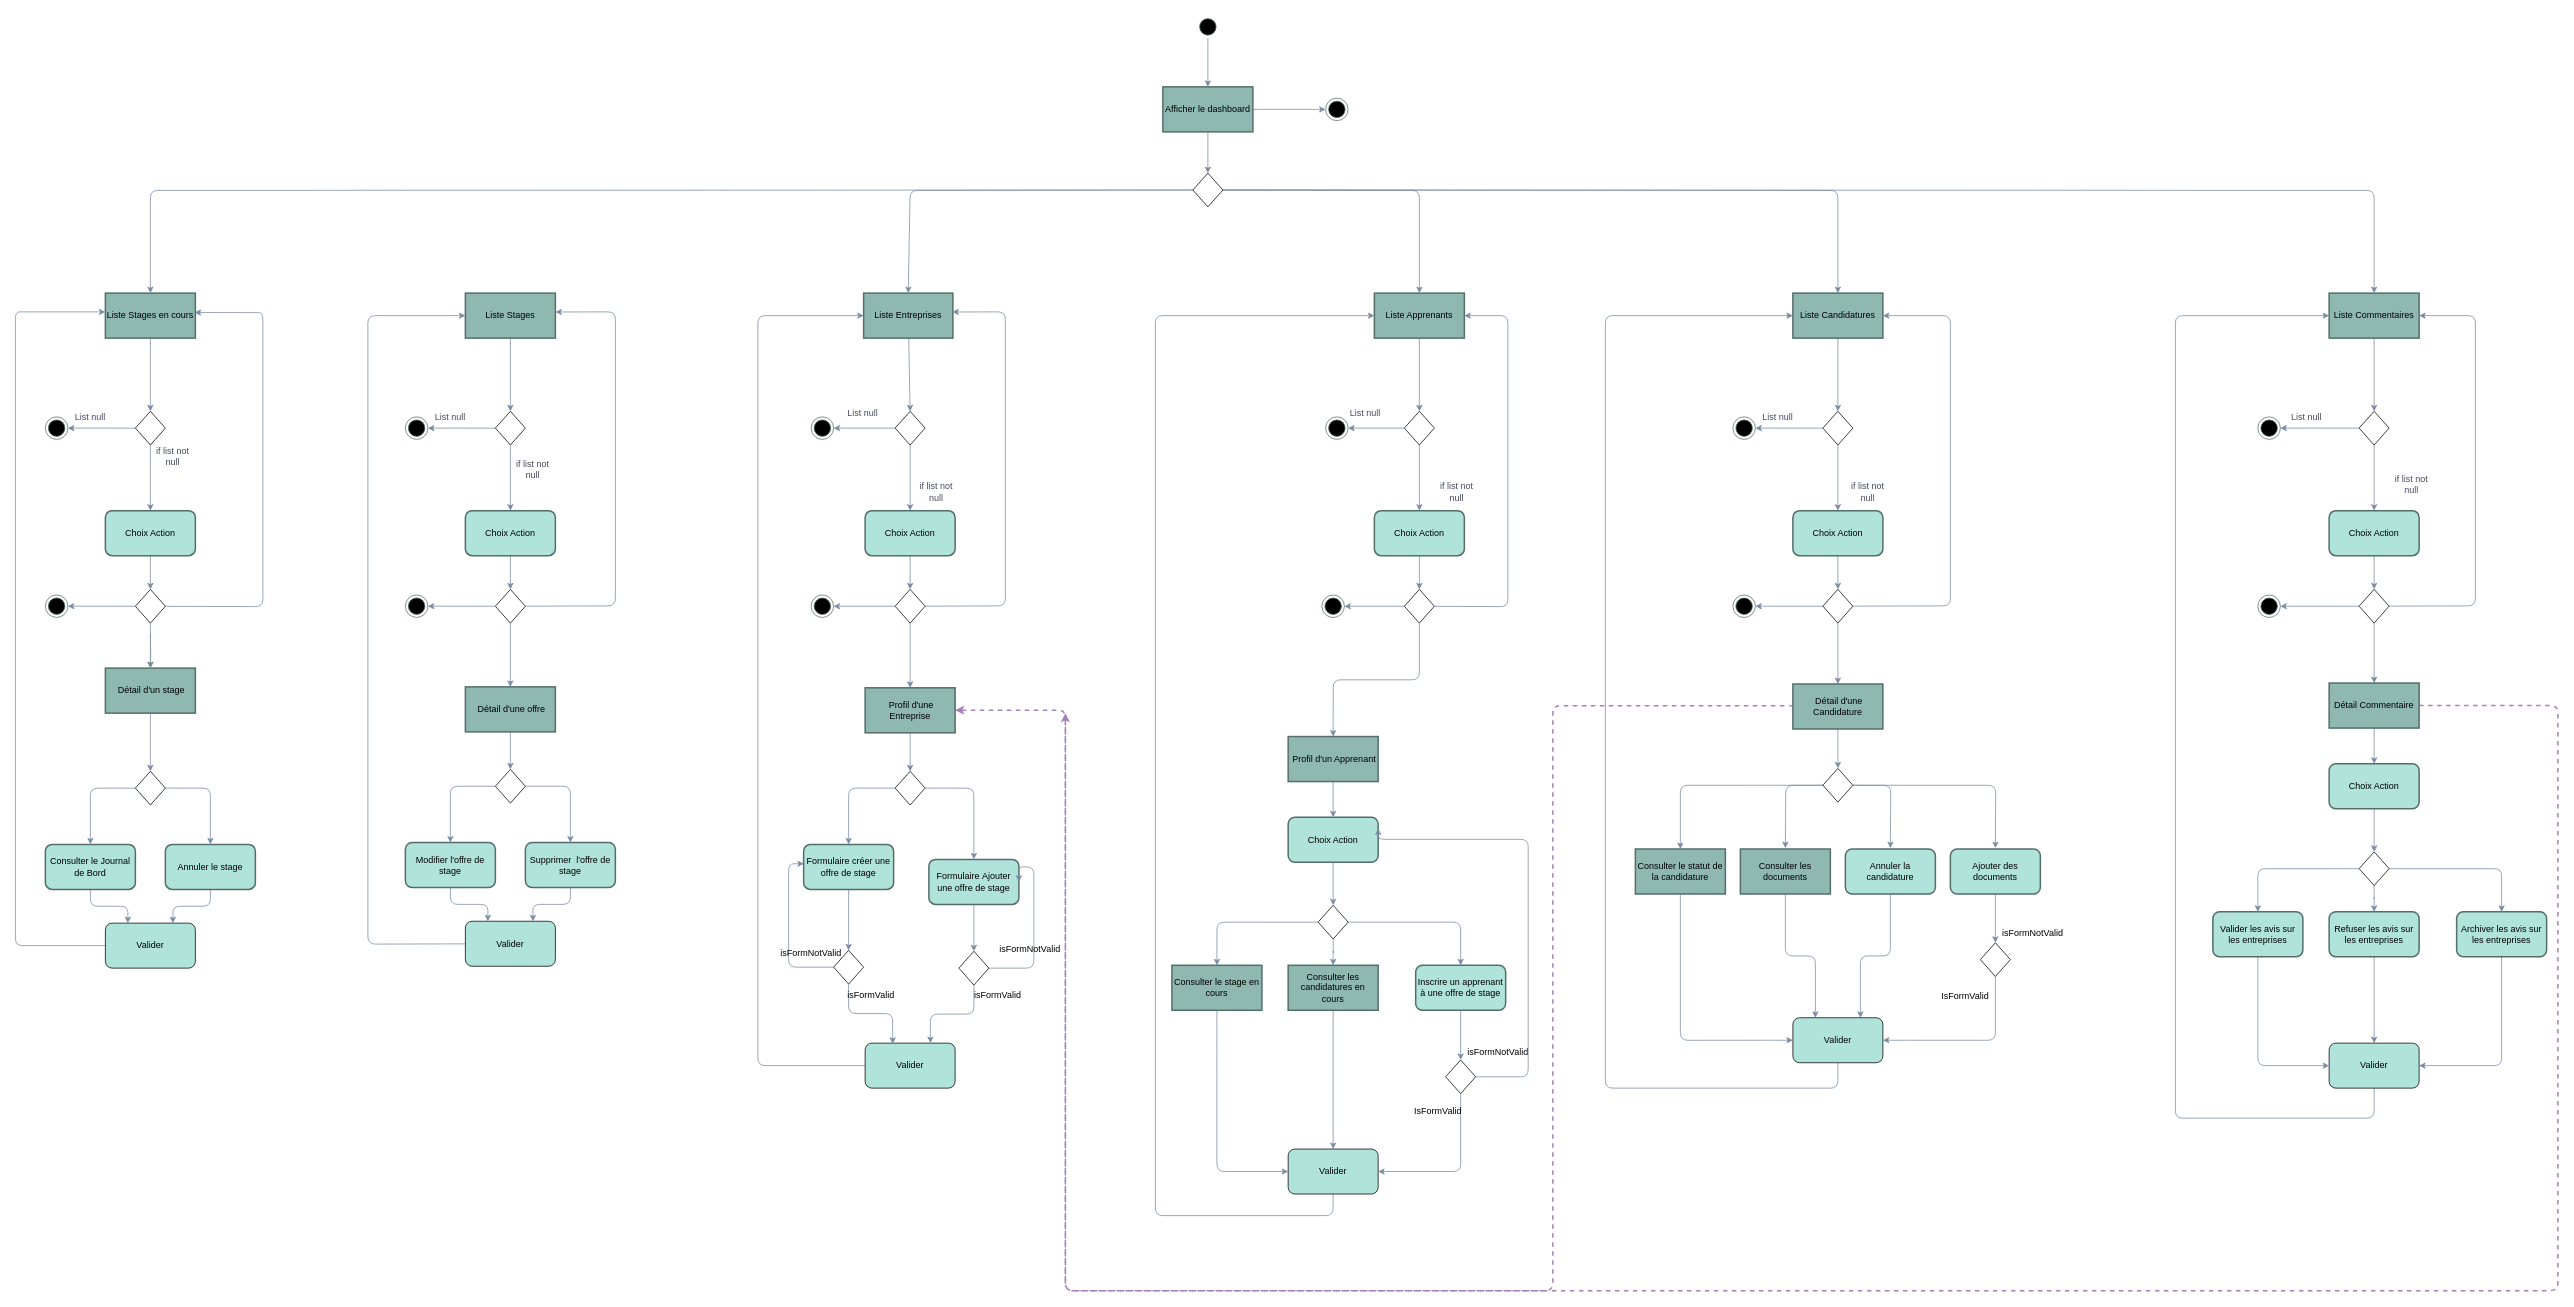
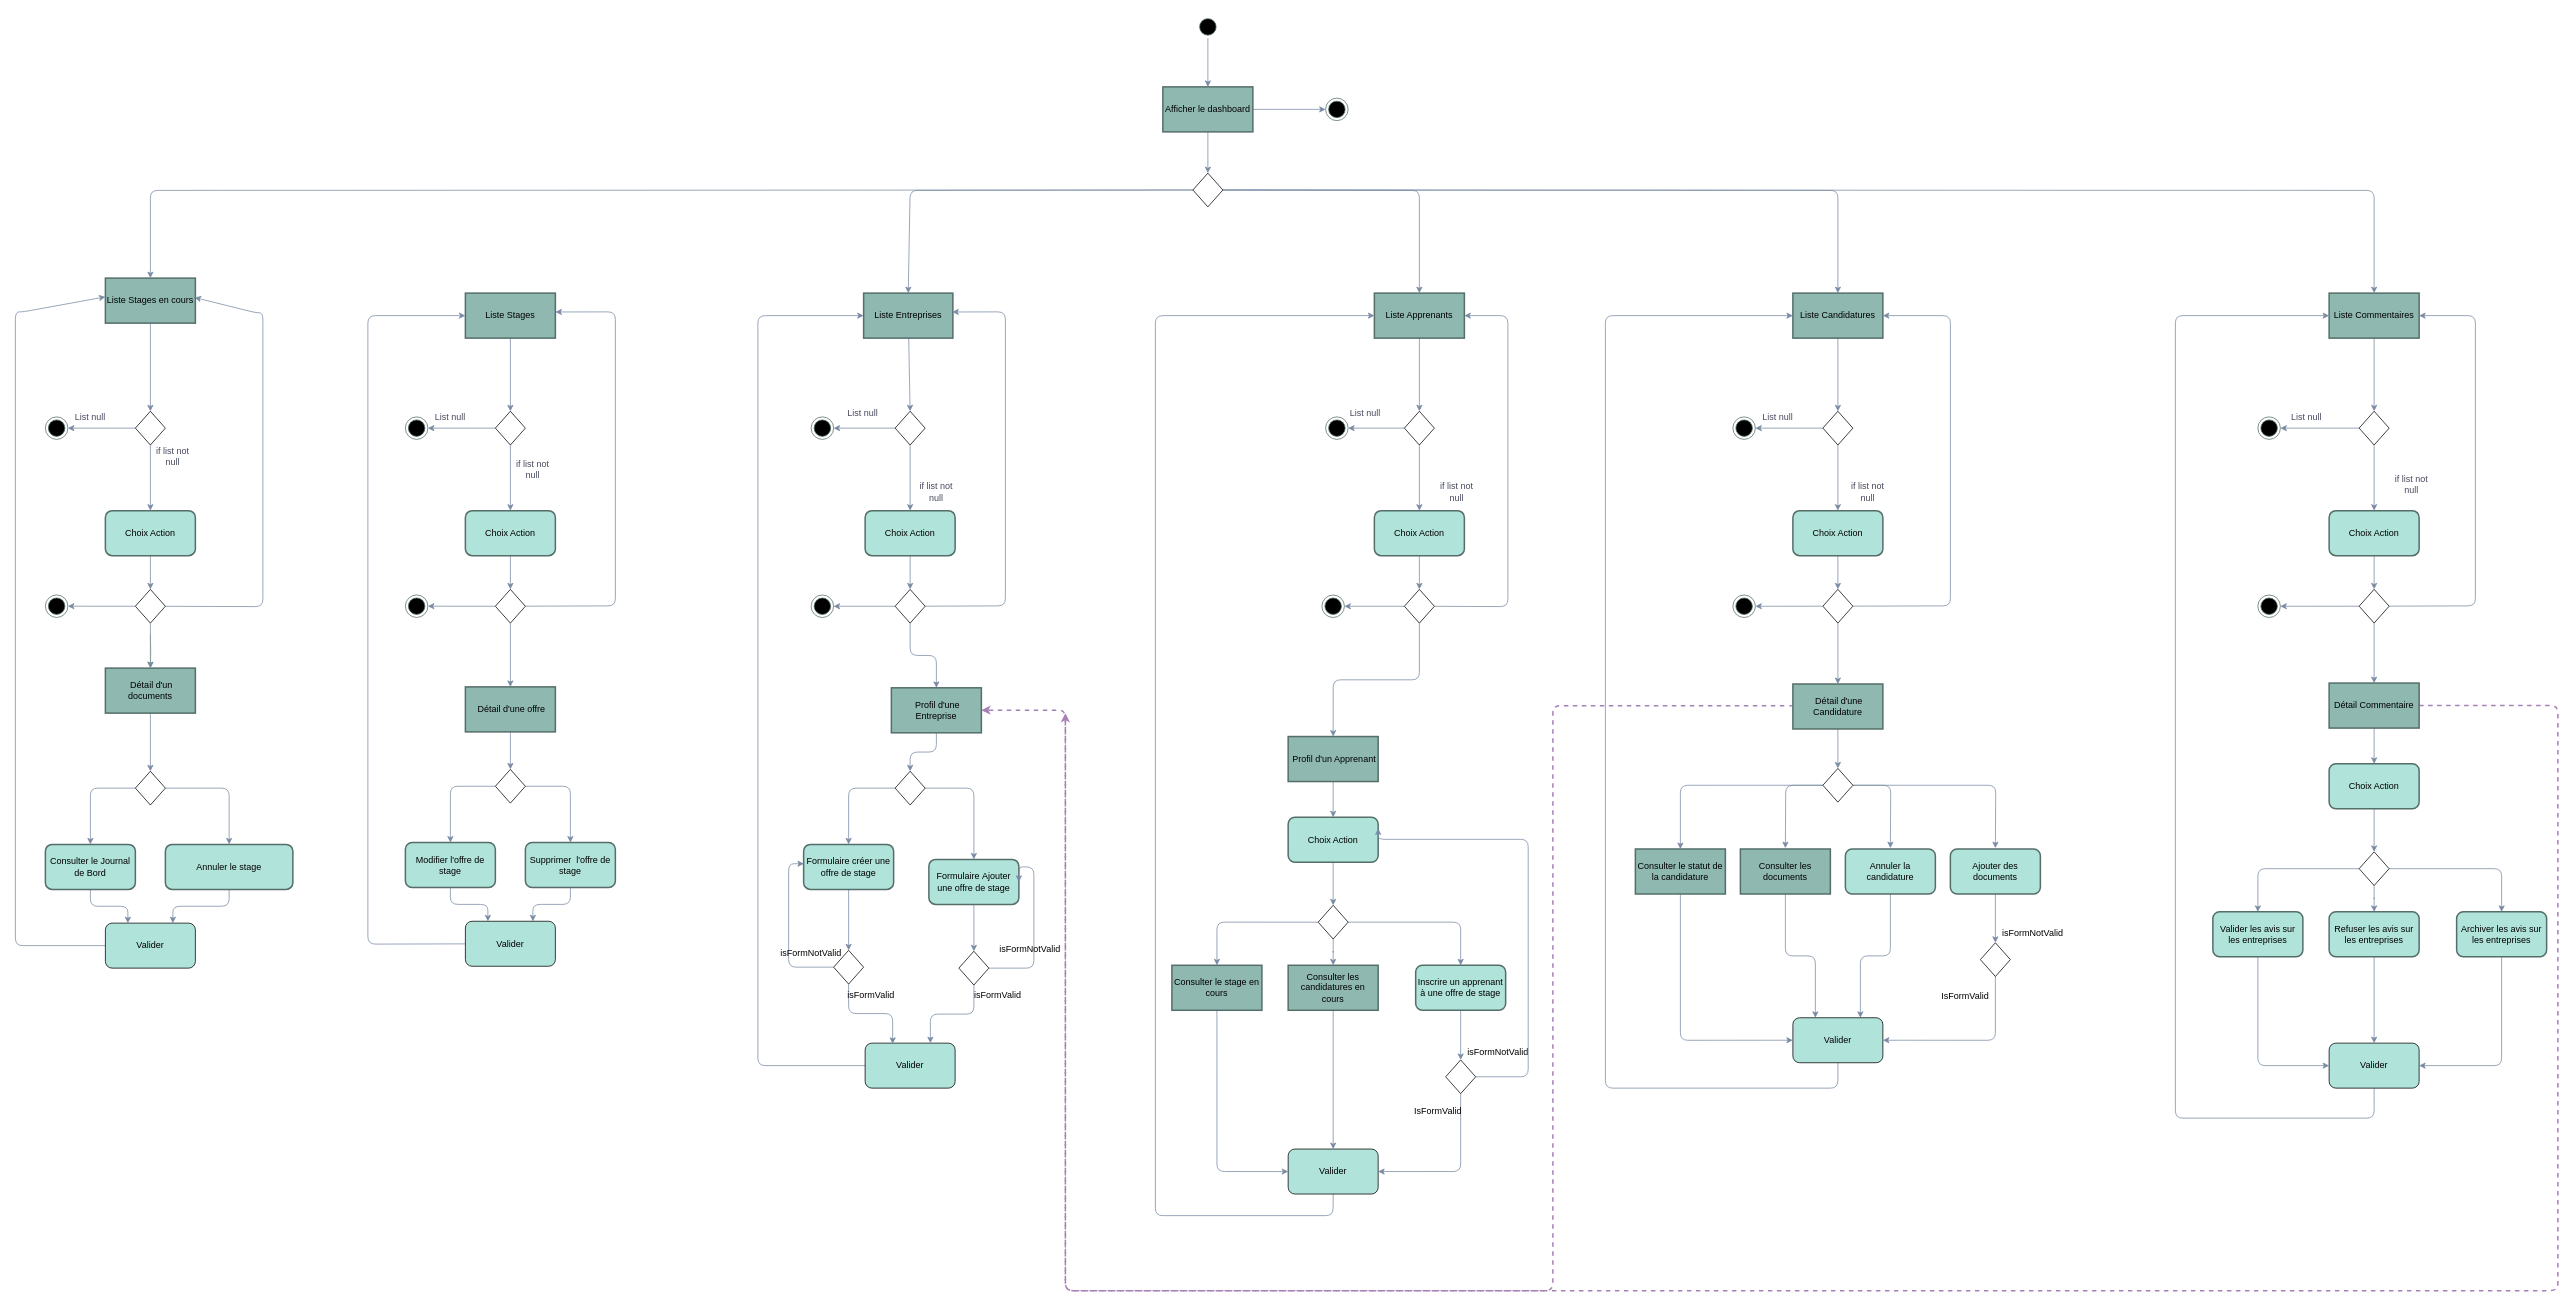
- <mxCell id="7" value="Liste Stages en cours" style="rounded=0;whiteSpace=wrap;html=1;fillColor=#8EB8B0;strokeColor=#556E69;strokeWidth=2;" parent="1" vertex="1"><mxGeometry x="140" y="390" width="120" height="60" as="geometry" /></mxCell>
+ <mxCell id="7" value="Liste Stages en cours" style="rounded=0;whiteSpace=wrap;html=1;fillColor=#8EB8B0;strokeColor=#556E69;strokeWidth=2;" parent="1" vertex="1"><mxGeometry x="140" y="370" width="120" height="60" as="geometry" /></mxCell>
- <mxCell id="9" value="&amp;nbsp;Détail d'un stage" style="rounded=0;whiteSpace=wrap;html=1;fillColor=#8EB8B0;strokeColor=#556E69;strokeWidth=2;" parent="1" vertex="1"><mxGeometry x="140" y="890" width="120" height="60" as="geometry" /></mxCell>
+ <mxCell id="9" value="&amp;nbsp;Détail d'un documents" style="rounded=0;whiteSpace=wrap;html=1;fillColor=#8EB8B0;strokeColor=#556E69;strokeWidth=2;" parent="1" vertex="1"><mxGeometry x="140" y="890" width="120" height="60" as="geometry" /></mxCell>
- <mxCell id="79" value="&amp;nbsp;Profil d'une Entreprise" style="rounded=0;whiteSpace=wrap;html=1;fillColor=#8EB8B0;strokeWidth=2;strokeColor=#556E69;" parent="1" vertex="1"><mxGeometry x="1153" y="916.24" width="120" height="60" as="geometry" /></mxCell>
+ <mxCell id="79" value="&amp;nbsp;Profil d'une Entreprise" style="rounded=0;whiteSpace=wrap;html=1;fillColor=#8EB8B0;strokeWidth=2;strokeColor=#556E69;" parent="1" vertex="1"><mxGeometry x="1188" y="916.24" width="120" height="60" as="geometry" /></mxCell>
- <mxCell id="14" value="Annuler le stage" style="rounded=1;whiteSpace=wrap;html=1;fillColor=#B0E3DA;strokeWidth=2;strokeColor=#556E69;" parent="1" vertex="1"><mxGeometry x="220" y="1125" width="120" height="60" as="geometry" /></mxCell>
+ <mxCell id="14" value="Annuler le stage" style="rounded=1;whiteSpace=wrap;html=1;fillColor=#B0E3DA;strokeWidth=2;strokeColor=#556E69;" parent="1" vertex="1"><mxGeometry x="220" y="1125" width="170" height="60" as="geometry" /></mxCell>
